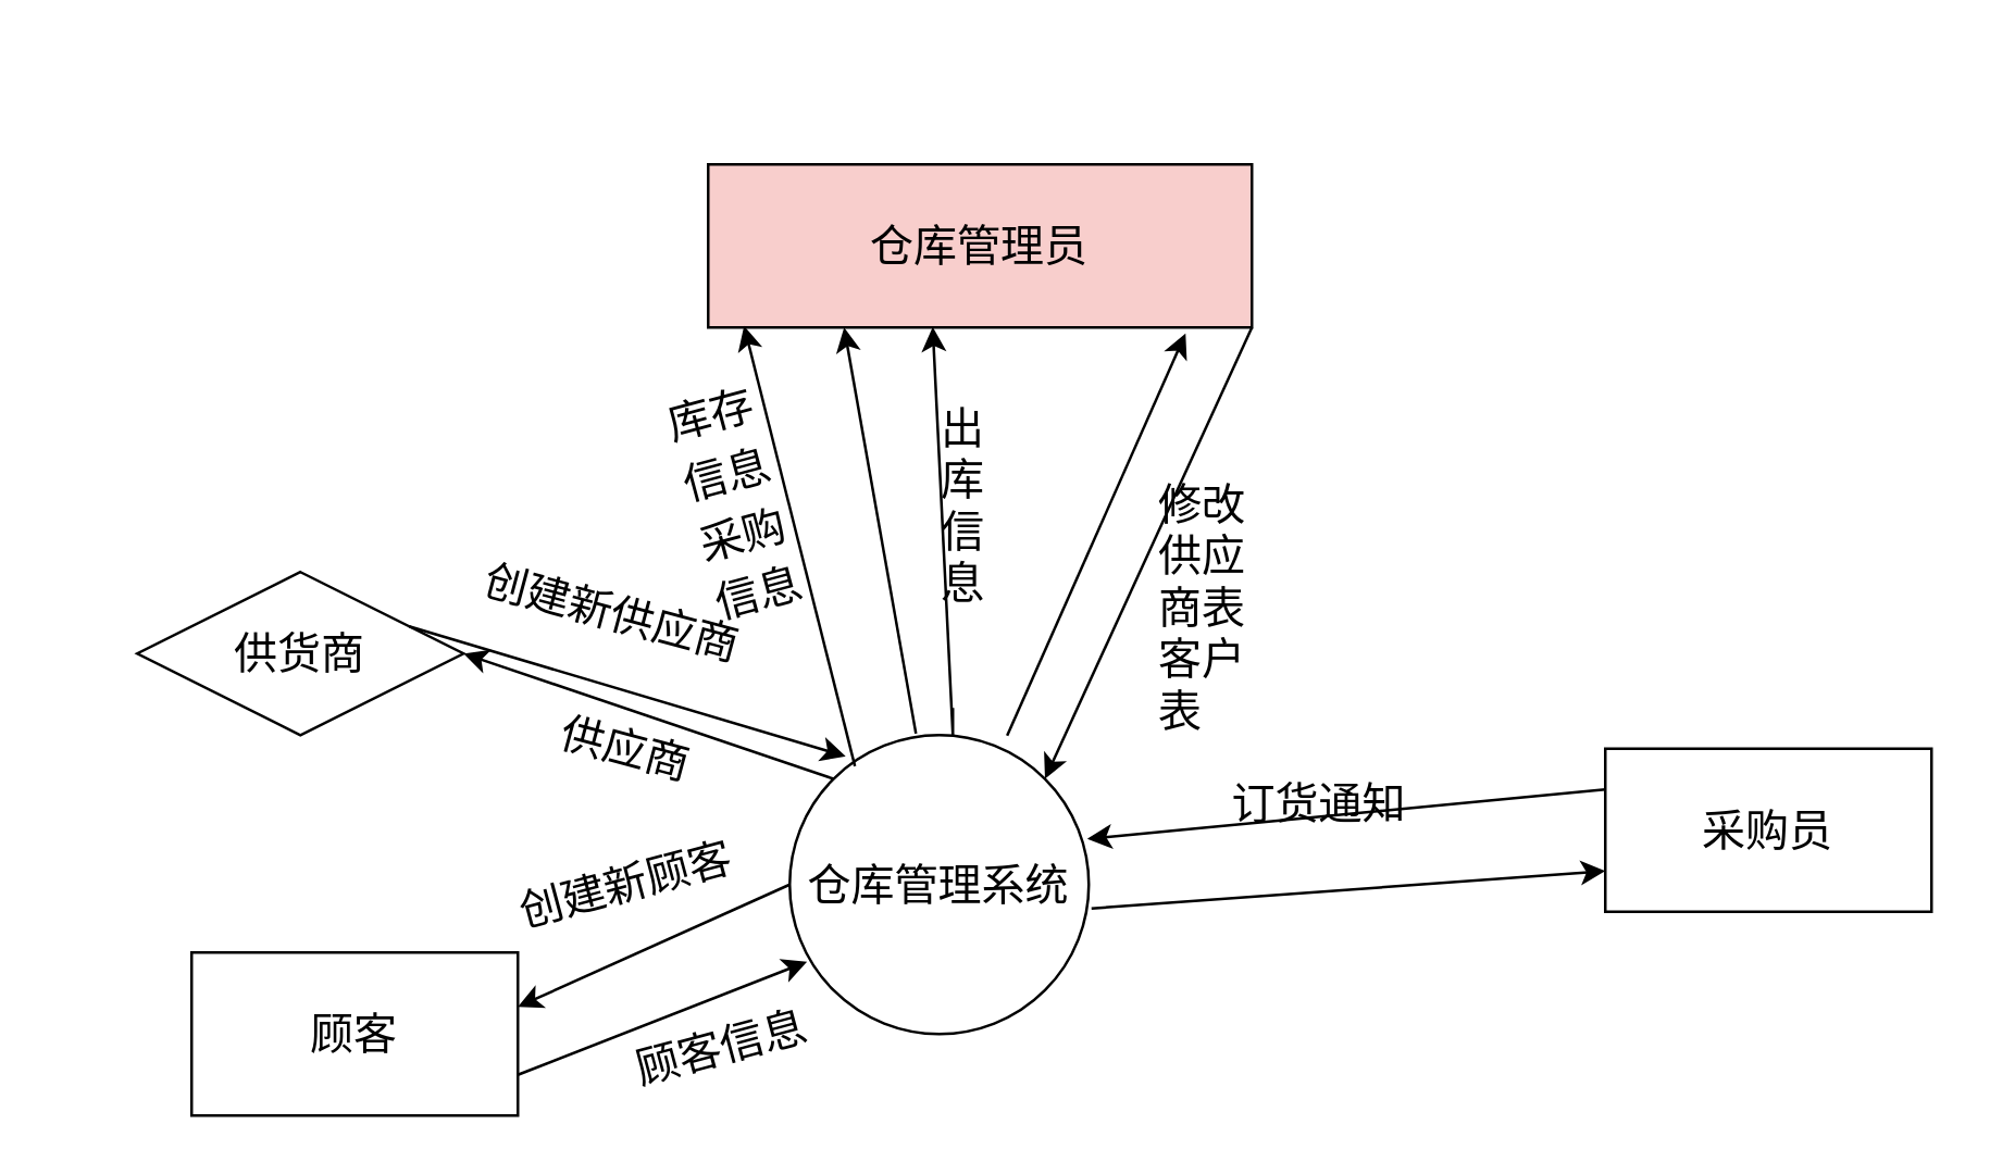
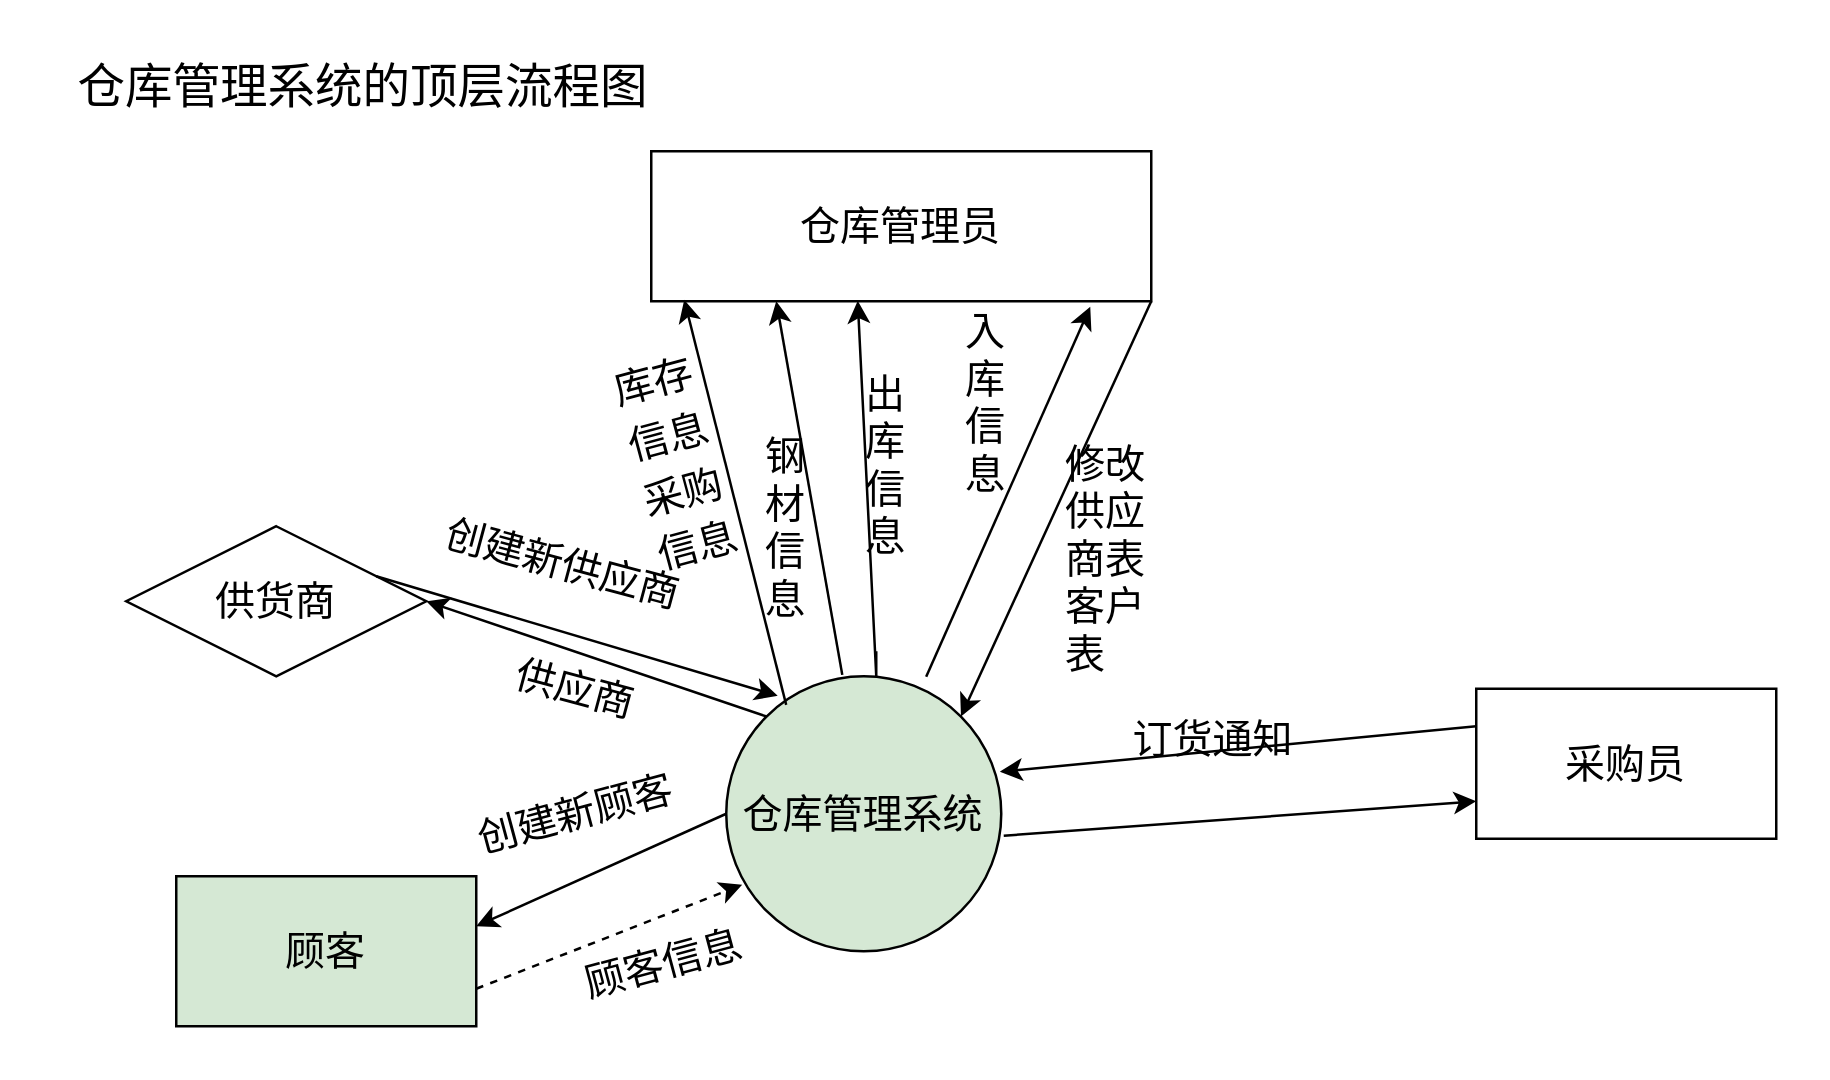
+ <mxCell id="26" value="&lt;font style=&quot;font-size: 19px;&quot;&gt;仓库管理系统的顶层流程图&lt;/font&gt;" style="text;html=1;strokeColor=none;fillColor=none;align=center;verticalAlign=middle;whiteSpace=wrap;rounded=0;fontSize=16;" vertex="1" parent="1"><mxGeometry x="20" y="20" width="250" height="30" as="geometry" /></mxCell>
- <mxCell id="2" value="&lt;font style=&quot;font-size: 16px;&quot;&gt;仓库管理员&lt;/font&gt;" style="rounded=0;whiteSpace=wrap;html=1;fillColor=#f8cecc;" vertex="1" parent="1"><mxGeometry x="260" y="60" width="200" height="60" as="geometry" /></mxCell>
+ <mxCell id="2" value="&lt;font style=&quot;font-size: 16px;&quot;&gt;仓库管理员&lt;/font&gt;" style="rounded=0;whiteSpace=wrap;html=1;" vertex="1" parent="1"><mxGeometry x="260" y="60" width="200" height="60" as="geometry" /></mxCell>
+ <mxCell id="23" value="入库信息" style="text;strokeColor=none;fillColor=none;align=left;verticalAlign=middle;spacingLeft=4;spacingRight=4;overflow=hidden;points=[[0,0.5],[1,0.5]];portConstraint=eastwest;rotatable=0;whiteSpace=wrap;html=1;fontSize=16;" vertex="1" parent="1"><mxGeometry x="380" y="120" width="30" height="80" as="geometry" /></mxCell>
+ <mxCell id="19" value="钢材信息" style="text;strokeColor=none;fillColor=none;align=left;verticalAlign=middle;spacingLeft=4;spacingRight=4;overflow=hidden;points=[[0,0.5],[1,0.5]];portConstraint=eastwest;rotatable=0;whiteSpace=wrap;html=1;fontSize=16;" vertex="1" parent="1"><mxGeometry x="300" y="170" width="30" height="80" as="geometry" /></mxCell>
- <mxCell id="3" value="仓库管理系统" style="ellipse;whiteSpace=wrap;html=1;aspect=fixed;fontSize=16;" vertex="1" parent="1"><mxGeometry x="290" y="270" width="110" height="110" as="geometry" /></mxCell>
+ <mxCell id="3" value="仓库管理系统" style="ellipse;whiteSpace=wrap;html=1;aspect=fixed;fontSize=16;fillColor=#d5e8d4;" vertex="1" parent="1"><mxGeometry x="290" y="270" width="110" height="110" as="geometry" /></mxCell>
- <mxCell id="15" value="" style="endArrow=classic;html=1;rounded=0;fontSize=16;exitX=1;exitY=0.75;exitDx=0;exitDy=0;entryX=0.058;entryY=0.758;entryDx=0;entryDy=0;entryPerimeter=0;" edge="1" parent="1" source="5" target="3"><mxGeometry width="50" height="50" relative="1" as="geometry"><mxPoint x="350" y="310" as="sourcePoint" /><mxPoint x="400" y="250" as="targetPoint" /></mxGeometry></mxCell>
+ <mxCell id="15" value="" style="endArrow=classic;html=1;rounded=0;fontSize=16;exitX=1;exitY=0.75;exitDx=0;exitDy=0;entryX=0.058;entryY=0.758;entryDx=0;entryDy=0;entryPerimeter=0;dashed=1;" edge="1" parent="1" source="5" target="3"><mxGeometry width="50" height="50" relative="1" as="geometry"><mxPoint x="350" y="310" as="sourcePoint" /><mxPoint x="400" y="250" as="targetPoint" /></mxGeometry></mxCell>
- <mxCell id="5" value="顾客" style="rounded=0;whiteSpace=wrap;html=1;fontSize=16;" vertex="1" parent="1"><mxGeometry x="70" y="350" width="120" height="60" as="geometry" /></mxCell>
+ <mxCell id="5" value="顾客" style="rounded=0;whiteSpace=wrap;html=1;fontSize=16;fillColor=#d5e8d4;" vertex="1" parent="1"><mxGeometry x="70" y="350" width="120" height="60" as="geometry" /></mxCell>
